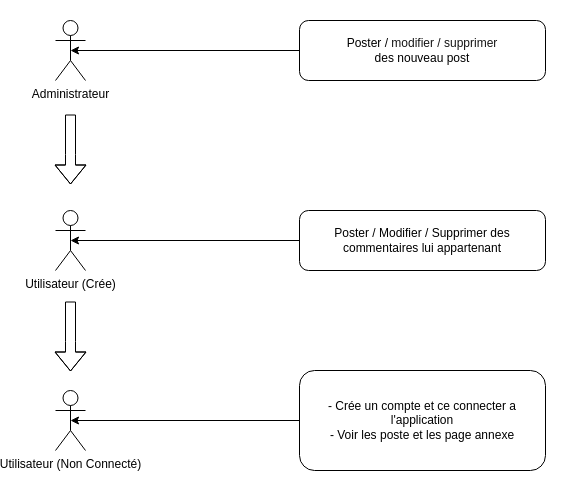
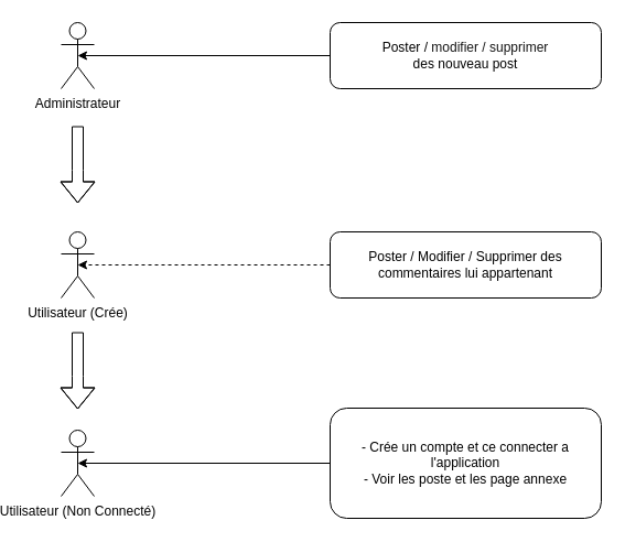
- <mxCell id="9" style="edgeStyle=orthogonalEdgeStyle;rounded=0;orthogonalLoop=1;jettySize=auto;html=1;entryX=0.5;entryY=0.5;entryDx=0;entryDy=0;entryPerimeter=0;" edge="1" parent="1" source="10" target="3"><mxGeometry relative="1" as="geometry" /></mxCell>
+ <mxCell id="9" style="edgeStyle=orthogonalEdgeStyle;rounded=0;orthogonalLoop=1;jettySize=auto;html=1;entryX=0.5;entryY=0.5;entryDx=0;entryDy=0;entryPerimeter=0;dashed=1;" edge="1" parent="1" source="10" target="3"><mxGeometry relative="1" as="geometry" /></mxCell>
